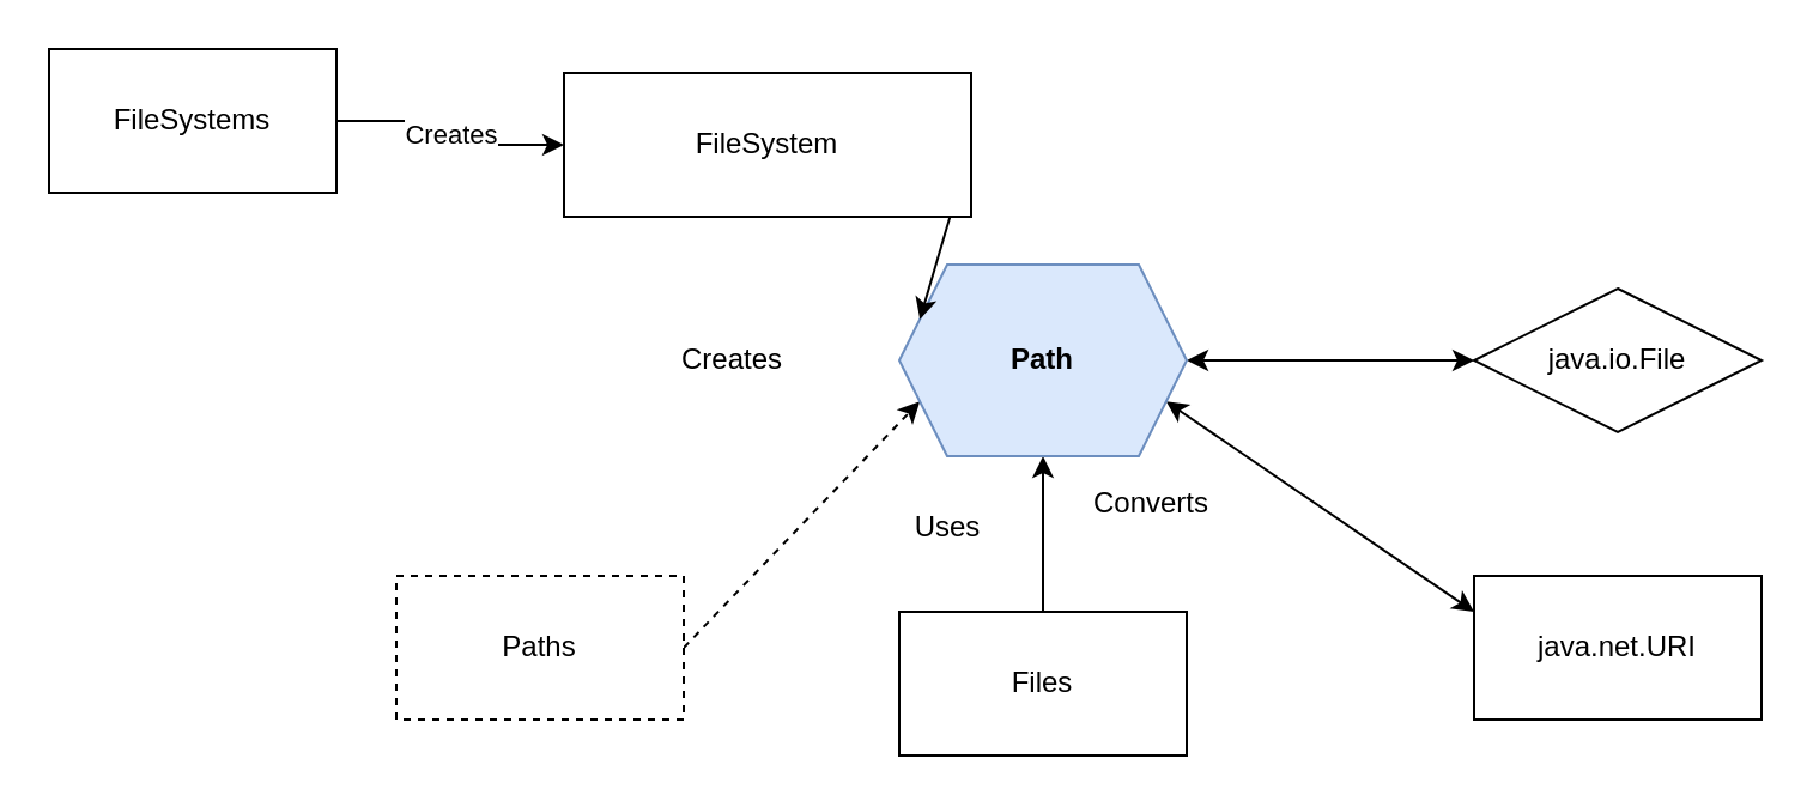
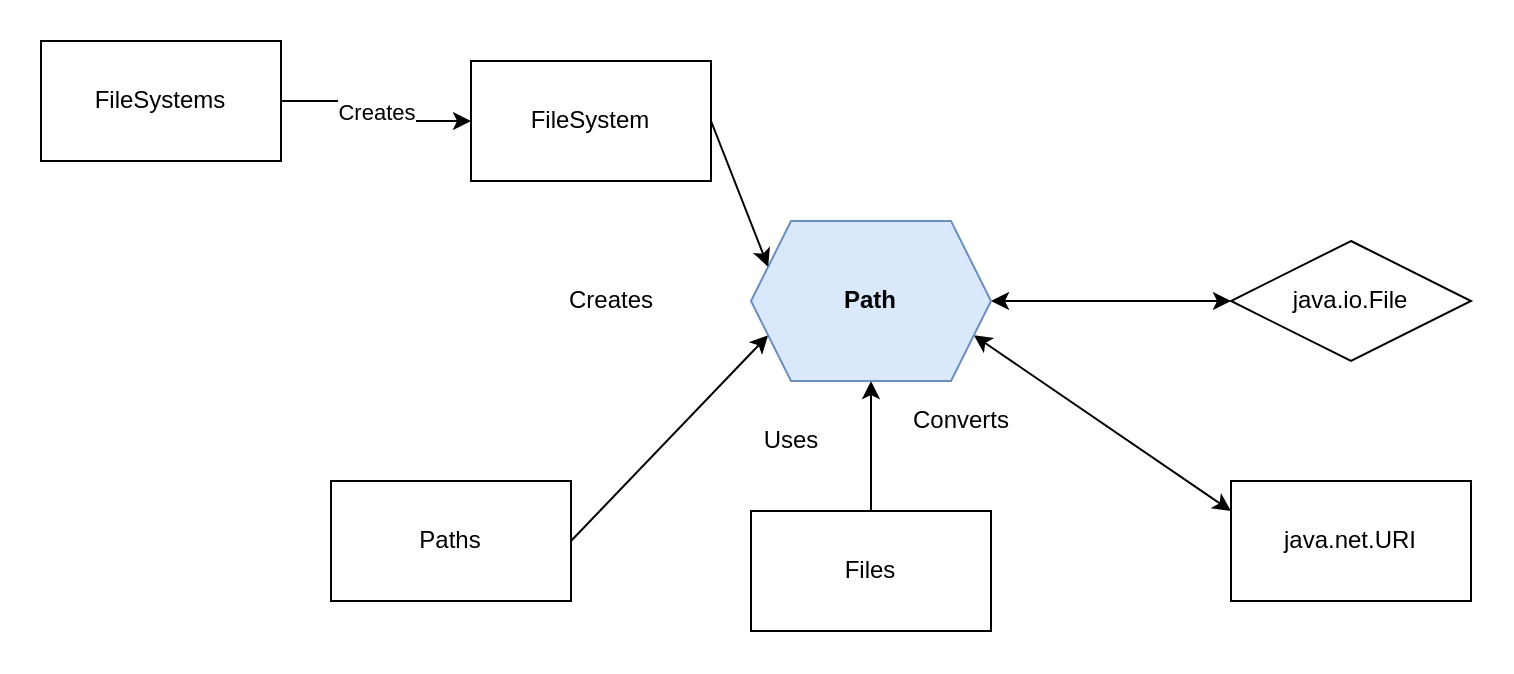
- <mxCell id="14" value="FileSystem" style="rounded=0;whiteSpace=wrap;html=1;" vertex="1" parent="1"><mxGeometry x="235" y="30" width="170" height="60" as="geometry" /></mxCell>
+ <mxCell id="14" value="FileSystem" style="rounded=0;whiteSpace=wrap;html=1;" vertex="1" parent="1"><mxGeometry x="235" y="30" width="120" height="60" as="geometry" /></mxCell>
- <mxCell id="2" style="rounded=0;orthogonalLoop=1;jettySize=auto;html=1;exitX=1;exitY=0.5;exitDx=0;exitDy=0;entryX=0;entryY=0.75;entryDx=0;entryDy=0;dashed=1;" edge="1" parent="1" source="3" target="10"><mxGeometry relative="1" as="geometry" /></mxCell>
+ <mxCell id="2" style="rounded=0;orthogonalLoop=1;jettySize=auto;html=1;exitX=1;exitY=0.5;exitDx=0;exitDy=0;entryX=0;entryY=0.75;entryDx=0;entryDy=0;" edge="1" parent="1" source="3" target="10"><mxGeometry relative="1" as="geometry" /></mxCell>
- <mxCell id="3" value="Paths" style="rounded=0;whiteSpace=wrap;html=1;dashed=1;" vertex="1" parent="1"><mxGeometry x="165" y="240" width="120" height="60" as="geometry" /></mxCell>
+ <mxCell id="3" value="Paths" style="rounded=0;whiteSpace=wrap;html=1;" vertex="1" parent="1"><mxGeometry x="165" y="240" width="120" height="60" as="geometry" /></mxCell>
